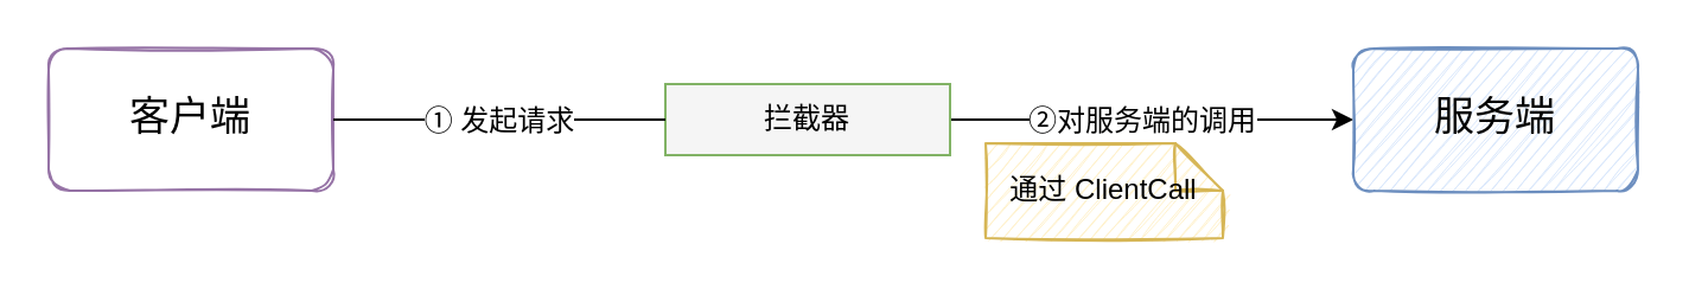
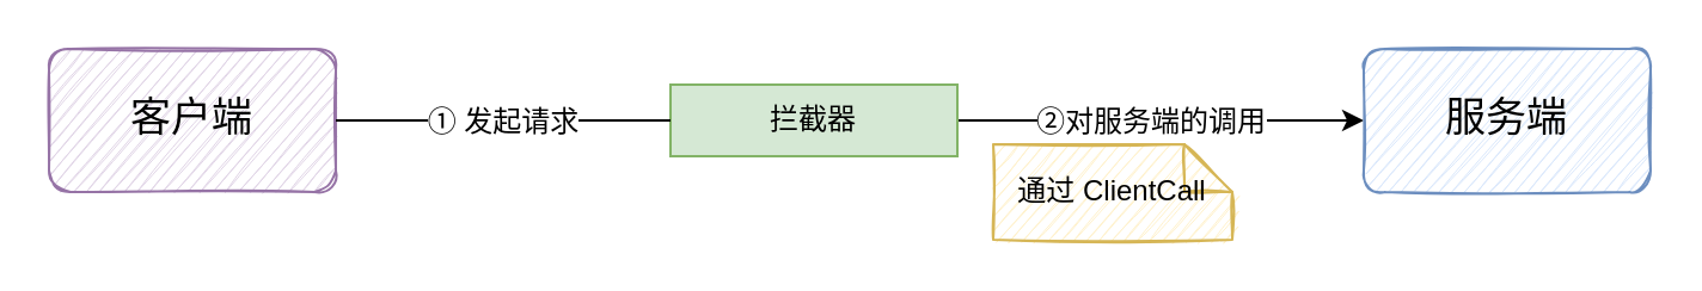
- <mxCell id="4" value="&lt;font style=&quot;font-size: 17px&quot;&gt;客户端&lt;/font&gt;" style="rounded=1;whiteSpace=wrap;html=1;fillColor=#ffffff;strokeColor=#9673a6;sketch=1;" vertex="1" parent="1"><mxGeometry x="20" y="20" width="120" height="60" as="geometry" /></mxCell>
+ <mxCell id="4" value="&lt;font style=&quot;font-size: 17px&quot;&gt;客户端&lt;/font&gt;" style="rounded=1;whiteSpace=wrap;html=1;fillColor=#e1d5e7;strokeColor=#9673a6;sketch=1;" vertex="1" parent="1"><mxGeometry x="20" y="20" width="120" height="60" as="geometry" /></mxCell>
- <mxCell id="6" value="拦截器" style="rounded=0;whiteSpace=wrap;html=1;fillColor=#f5f5f5;strokeColor=#82b366;" vertex="1" parent="1"><mxGeometry x="280" y="35" width="120" height="30" as="geometry" /></mxCell>
+ <mxCell id="6" value="拦截器" style="rounded=0;whiteSpace=wrap;html=1;fillColor=#d5e8d4;strokeColor=#82b366;" vertex="1" parent="1"><mxGeometry x="280" y="35" width="120" height="30" as="geometry" /></mxCell>
